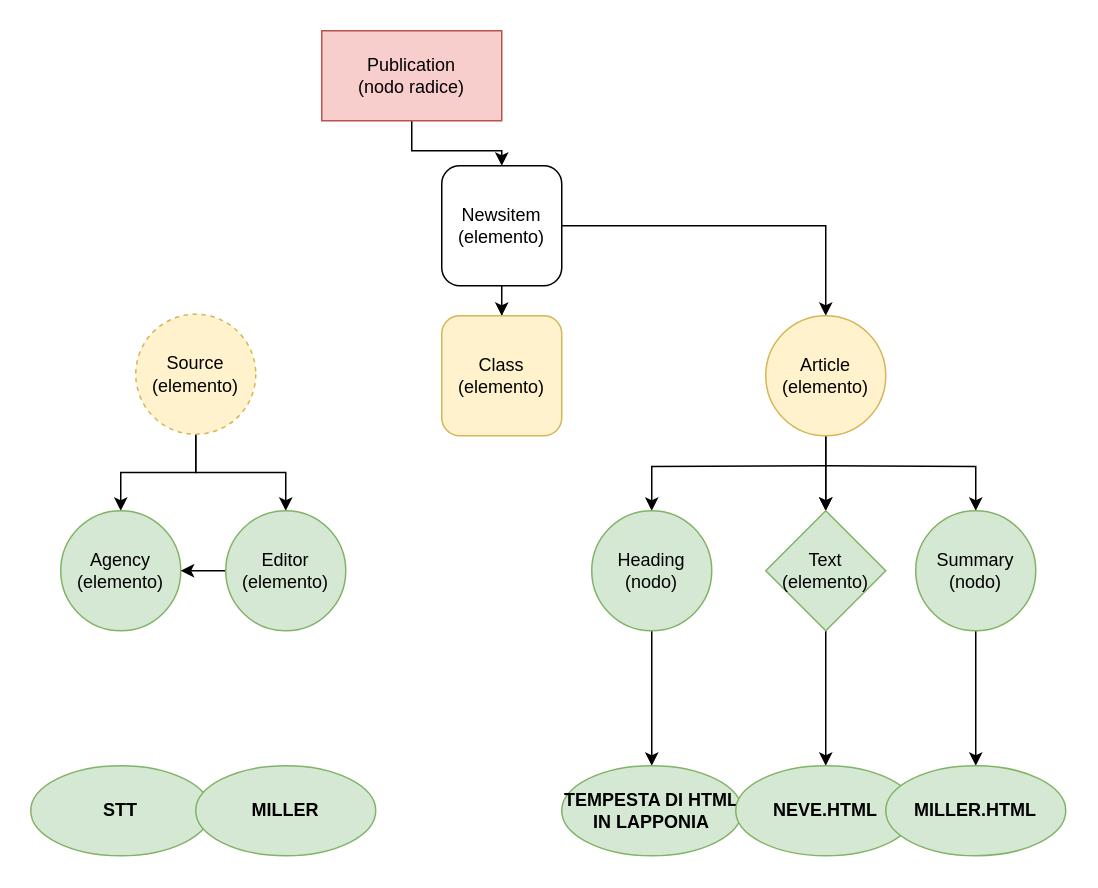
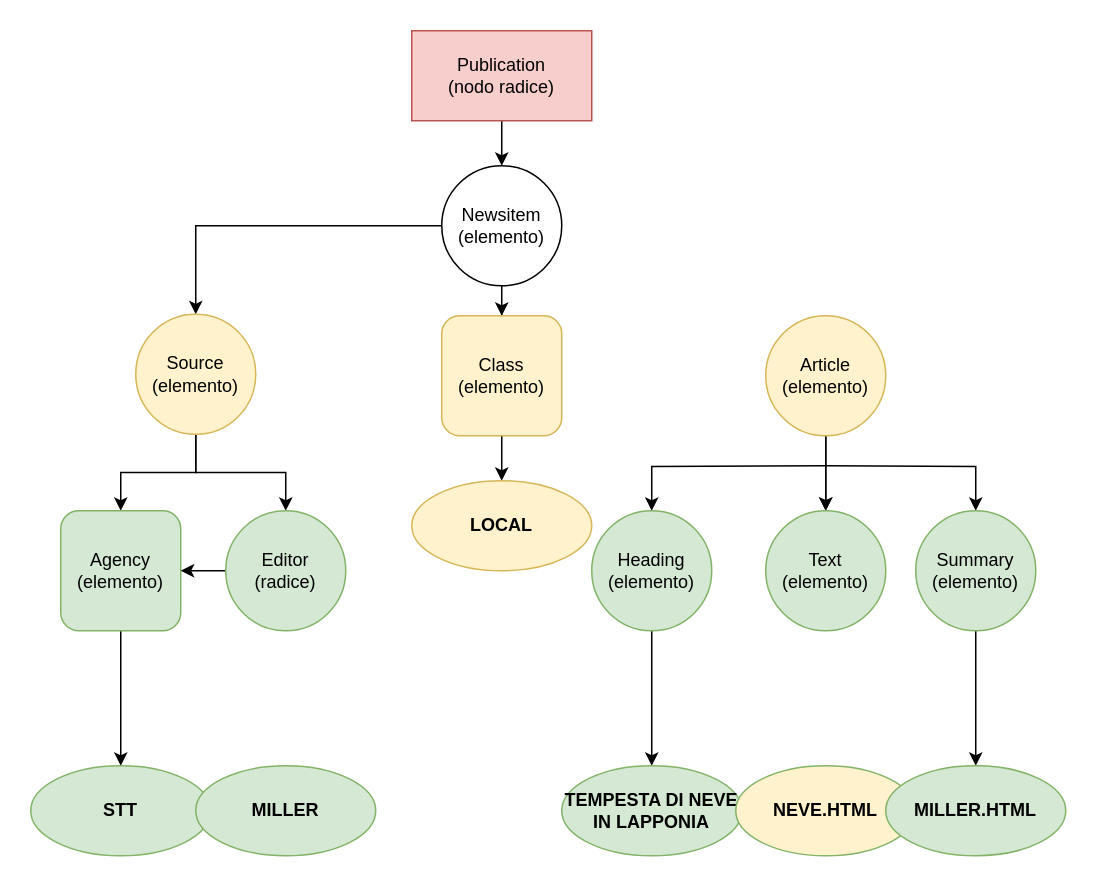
- <mxCell id="3" value="Publication&lt;br&gt;(nodo radice)" style="rounded=0;whiteSpace=wrap;html=1;fillColor=#f8cecc;strokeColor=#b85450;" vertex="1" parent="1"><mxGeometry x="214" y="20" width="120" height="60" as="geometry" /></mxCell>
+ <mxCell id="3" value="Publication&lt;br&gt;(nodo radice)" style="rounded=0;whiteSpace=wrap;html=1;fillColor=#f8cecc;strokeColor=#b85450;" vertex="1" parent="1"><mxGeometry x="274" y="20" width="120" height="60" as="geometry" /></mxCell>
+ <mxCell id="4" value="" style="edgeStyle=orthogonalEdgeStyle;rounded=0;orthogonalLoop=1;jettySize=auto;html=1;" edge="1" parent="1" source="7" target="10"><mxGeometry relative="1" as="geometry" /></mxCell>
- <mxCell id="7" value="Newsitem&lt;br&gt;(elemento)" style="whiteSpace=wrap;html=1;aspect=fixed;rounded=1;" vertex="1" parent="1"><mxGeometry x="294" y="110" width="80" height="80" as="geometry" /></mxCell>
+ <mxCell id="7" value="Newsitem&lt;br&gt;(elemento)" style="ellipse;whiteSpace=wrap;html=1;aspect=fixed;" vertex="1" parent="1"><mxGeometry x="294" y="110" width="80" height="80" as="geometry" /></mxCell>
- <mxCell id="6" value="" style="edgeStyle=orthogonalEdgeStyle;rounded=0;orthogonalLoop=1;jettySize=auto;html=1;" edge="1" parent="1" source="7" target="22"><mxGeometry relative="1" as="geometry" /></mxCell>
- <mxCell id="10" value="Source&lt;br&gt;(elemento)" style="ellipse;whiteSpace=wrap;html=1;aspect=fixed;fillColor=#fff2cc;strokeColor=#d6b656;dashed=1;" vertex="1" parent="1"><mxGeometry x="90" y="209" width="80" height="80" as="geometry" /></mxCell>
+ <mxCell id="10" value="Source&lt;br&gt;(elemento)" style="ellipse;whiteSpace=wrap;html=1;aspect=fixed;fillColor=#fff2cc;strokeColor=#d6b656;" vertex="1" parent="1"><mxGeometry x="90" y="209" width="80" height="80" as="geometry" /></mxCell>
+ <mxCell id="16" value="" style="edgeStyle=orthogonalEdgeStyle;rounded=0;orthogonalLoop=1;jettySize=auto;html=1;" edge="1" parent="1" source="17" target="34"><mxGeometry relative="1" as="geometry" /></mxCell>
+ <mxCell id="34" value="&lt;b&gt;LOCAL&lt;/b&gt;" style="ellipse;whiteSpace=wrap;html=1;fillColor=#fff2cc;strokeColor=#d6b656;" vertex="1" parent="1"><mxGeometry x="274" y="320" width="120" height="60" as="geometry" /></mxCell>
- <mxCell id="12" value="Agency&lt;br&gt;(elemento)" style="ellipse;whiteSpace=wrap;html=1;aspect=fixed;fillColor=#d5e8d4;strokeColor=#82b366;" vertex="1" parent="1"><mxGeometry x="40" y="340" width="80" height="80" as="geometry" /></mxCell>
+ <mxCell id="12" value="Agency&lt;br&gt;(elemento)" style="whiteSpace=wrap;html=1;aspect=fixed;fillColor=#d5e8d4;strokeColor=#82b366;rounded=1;" vertex="1" parent="1"><mxGeometry x="40" y="340" width="80" height="80" as="geometry" /></mxCell>
- <mxCell id="14" value="Editor&lt;br&gt;(elemento)" style="ellipse;whiteSpace=wrap;html=1;aspect=fixed;fillColor=#d5e8d4;strokeColor=#82b366;" vertex="1" parent="1"><mxGeometry x="150" y="340" width="80" height="80" as="geometry" /></mxCell>
+ <mxCell id="14" value="Editor&lt;br&gt;(radice)" style="ellipse;whiteSpace=wrap;html=1;aspect=fixed;fillColor=#d5e8d4;strokeColor=#82b366;" vertex="1" parent="1"><mxGeometry x="150" y="340" width="80" height="80" as="geometry" /></mxCell>
- <mxCell id="24" value="Heading&lt;br&gt;(nodo)" style="ellipse;whiteSpace=wrap;html=1;aspect=fixed;fillColor=#d5e8d4;strokeColor=#82b366;" vertex="1" parent="1"><mxGeometry x="394" y="340" width="80" height="80" as="geometry" /></mxCell>
+ <mxCell id="24" value="Heading&lt;br&gt;(elemento)" style="ellipse;whiteSpace=wrap;html=1;aspect=fixed;fillColor=#d5e8d4;strokeColor=#82b366;" vertex="1" parent="1"><mxGeometry x="394" y="340" width="80" height="80" as="geometry" /></mxCell>
- <mxCell id="26" value="Text&lt;br&gt;(elemento)" style="rhombus;whiteSpace=wrap;html=1;aspect=fixed;fillColor=#d5e8d4;strokeColor=#82b366;" vertex="1" parent="1"><mxGeometry x="510" y="340" width="80" height="80" as="geometry" /></mxCell>
+ <mxCell id="26" value="Text&lt;br&gt;(elemento)" style="ellipse;whiteSpace=wrap;html=1;aspect=fixed;fillColor=#d5e8d4;strokeColor=#82b366;" vertex="1" parent="1"><mxGeometry x="510" y="340" width="80" height="80" as="geometry" /></mxCell>
- <mxCell id="28" value="Summary&lt;br&gt;(nodo)" style="ellipse;whiteSpace=wrap;html=1;aspect=fixed;fillColor=#d5e8d4;strokeColor=#82b366;" vertex="1" parent="1"><mxGeometry x="610" y="340" width="80" height="80" as="geometry" /></mxCell>
+ <mxCell id="28" value="Summary&lt;br&gt;(elemento)" style="ellipse;whiteSpace=wrap;html=1;aspect=fixed;fillColor=#d5e8d4;strokeColor=#82b366;" vertex="1" parent="1"><mxGeometry x="610" y="340" width="80" height="80" as="geometry" /></mxCell>
+ <mxCell id="11" value="" style="edgeStyle=orthogonalEdgeStyle;rounded=0;orthogonalLoop=1;jettySize=auto;html=1;" edge="1" parent="1" source="12" target="29"><mxGeometry relative="1" as="geometry" /></mxCell>
- <mxCell id="25" value="" style="edgeStyle=orthogonalEdgeStyle;rounded=0;orthogonalLoop=1;jettySize=auto;html=1;" edge="1" parent="1" source="26" target="32"><mxGeometry relative="1" as="geometry" /></mxCell>
- <mxCell id="31" value="&lt;b&gt;TEMPESTA DI HTML IN LAPPONIA&lt;/b&gt;" style="ellipse;whiteSpace=wrap;html=1;fillColor=#d5e8d4;strokeColor=#82b366;" vertex="1" parent="1"><mxGeometry x="374" y="510" width="120" height="60" as="geometry" /></mxCell>
+ <mxCell id="31" value="&lt;b&gt;TEMPESTA DI NEVE IN LAPPONIA&lt;/b&gt;" style="ellipse;whiteSpace=wrap;html=1;fillColor=#d5e8d4;strokeColor=#82b366;" vertex="1" parent="1"><mxGeometry x="374" y="510" width="120" height="60" as="geometry" /></mxCell>
- <mxCell id="32" value="&lt;b&gt;NEVE.HTML&lt;/b&gt;" style="ellipse;whiteSpace=wrap;html=1;fillColor=#d5e8d4;strokeColor=#82b366;" vertex="1" parent="1"><mxGeometry x="490" y="510" width="120" height="60" as="geometry" /></mxCell>
+ <mxCell id="32" value="&lt;b&gt;NEVE.HTML&lt;/b&gt;" style="ellipse;whiteSpace=wrap;html=1;fillColor=#fff2cc;strokeColor=#82b366;" vertex="1" parent="1"><mxGeometry x="490" y="510" width="120" height="60" as="geometry" /></mxCell>
